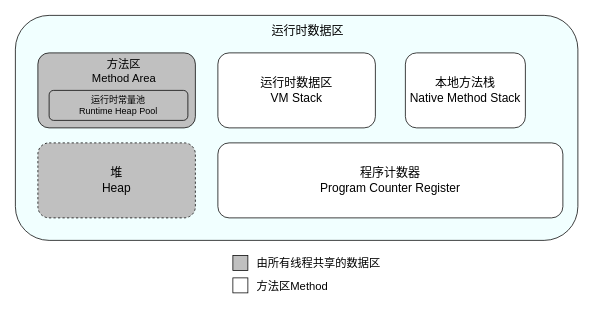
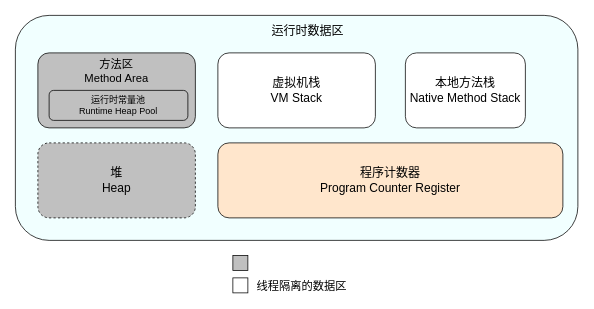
- <mxCell id="9" value="方法区&lt;br style=&quot;font-size: 15px;&quot;&gt;Method Area" style="text;html=1;strokeColor=none;fillColor=none;align=center;verticalAlign=middle;whiteSpace=wrap;rounded=0;fontSize=15;" vertex="1" parent="1"><mxGeometry x="115" y="74" width="100" height="40" as="geometry" /></mxCell>
+ <mxCell id="9" value="方法区&lt;br style=&quot;font-size: 15px;&quot;&gt;Method Area" style="text;html=1;strokeColor=none;fillColor=none;align=center;verticalAlign=middle;whiteSpace=wrap;rounded=0;fontSize=15;" vertex="1" parent="1"><mxGeometry x="105" y="74" width="100" height="40" as="geometry" /></mxCell>
- <mxCell id="6" value="运行时数据区&lt;br&gt;VM Stack" style="rounded=1;whiteSpace=wrap;html=1;fillColor=#ffffff;fontSize=16;" vertex="1" parent="1"><mxGeometry x="290" y="70" width="210" height="100" as="geometry" /></mxCell>
+ <mxCell id="6" value="虚拟机栈&lt;br&gt;VM Stack" style="rounded=1;whiteSpace=wrap;html=1;fillColor=#ffffff;fontSize=16;" vertex="1" parent="1"><mxGeometry x="290" y="70" width="210" height="100" as="geometry" /></mxCell>
- <mxCell id="8" value="程序计数器&lt;br&gt;Program Counter Register" style="rounded=1;whiteSpace=wrap;html=1;fillColor=#ffffff;fontSize=16;" vertex="1" parent="1"><mxGeometry x="290" y="190" width="460" height="100" as="geometry" /></mxCell>
+ <mxCell id="8" value="程序计数器&lt;br&gt;Program Counter Register" style="rounded=1;whiteSpace=wrap;html=1;fillColor=#ffe6cc;fontSize=16;" vertex="1" parent="1"><mxGeometry x="290" y="190" width="460" height="100" as="geometry" /></mxCell>
- <mxCell id="17" value="由所有线程共享的数据区" style="text;html=1;strokeColor=none;fillColor=none;align=left;verticalAlign=middle;whiteSpace=wrap;rounded=0;fontSize=15;" vertex="1" parent="15"><mxGeometry x="30" width="200" height="20" as="geometry" /></mxCell>
- <mxCell id="14" value="方法区Method" style="text;html=1;strokeColor=none;fillColor=none;align=left;verticalAlign=middle;whiteSpace=wrap;rounded=0;fontSize=15;" vertex="1" parent="12"><mxGeometry x="30" width="200" height="20" as="geometry" /></mxCell>
+ <mxCell id="14" value="线程隔离的数据区" style="text;html=1;strokeColor=none;fillColor=none;align=left;verticalAlign=middle;whiteSpace=wrap;rounded=0;fontSize=15;" vertex="1" parent="12"><mxGeometry x="30" width="200" height="20" as="geometry" /></mxCell>
